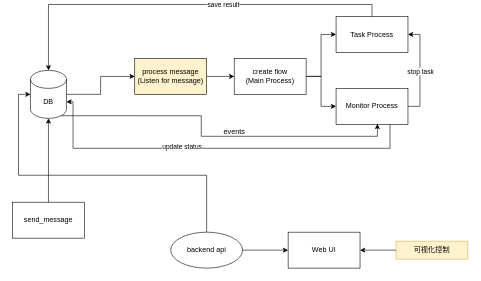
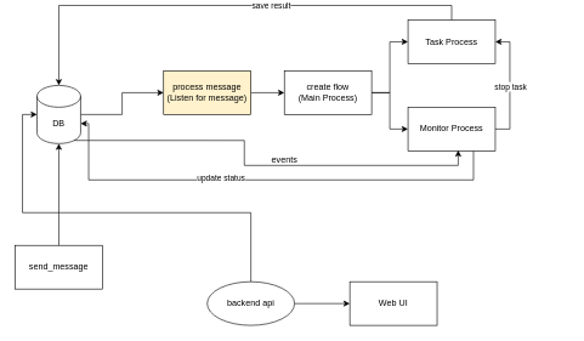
- <mxCell id="24" style="edgeStyle=orthogonalEdgeStyle;rounded=0;orthogonalLoop=1;jettySize=auto;html=1;exitX=0;exitY=0.5;exitDx=0;exitDy=0;" edge="1" parent="1" source="25" target="23"><mxGeometry relative="1" as="geometry" /></mxCell>
- <mxCell id="25" value="可视化控制" style="text;html=1;align=center;verticalAlign=middle;whiteSpace=wrap;rounded=0;fillColor=#fff2cc;strokeColor=#d6b656;" vertex="1" parent="1"><mxGeometry x="660" y="395" width="120" height="30" as="geometry" /></mxCell>
